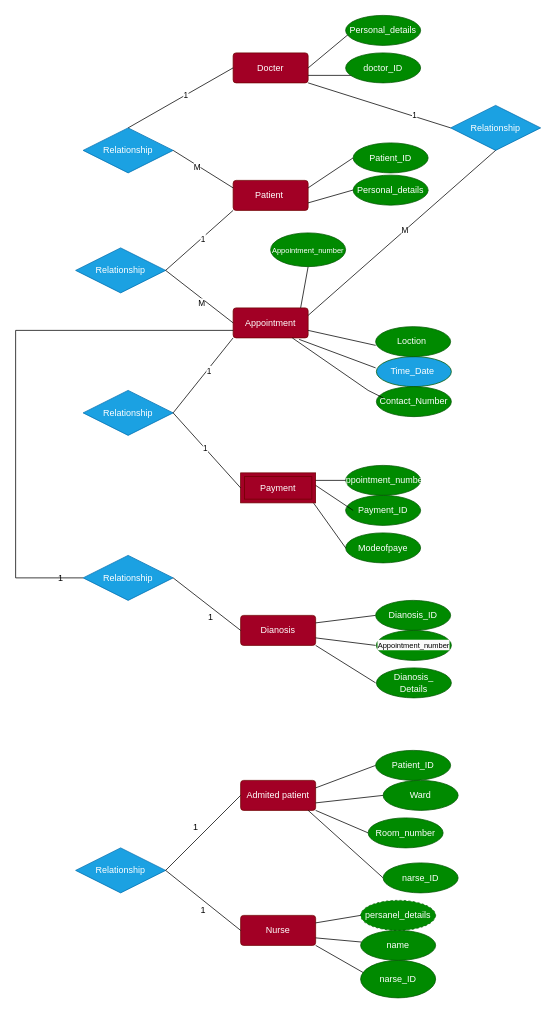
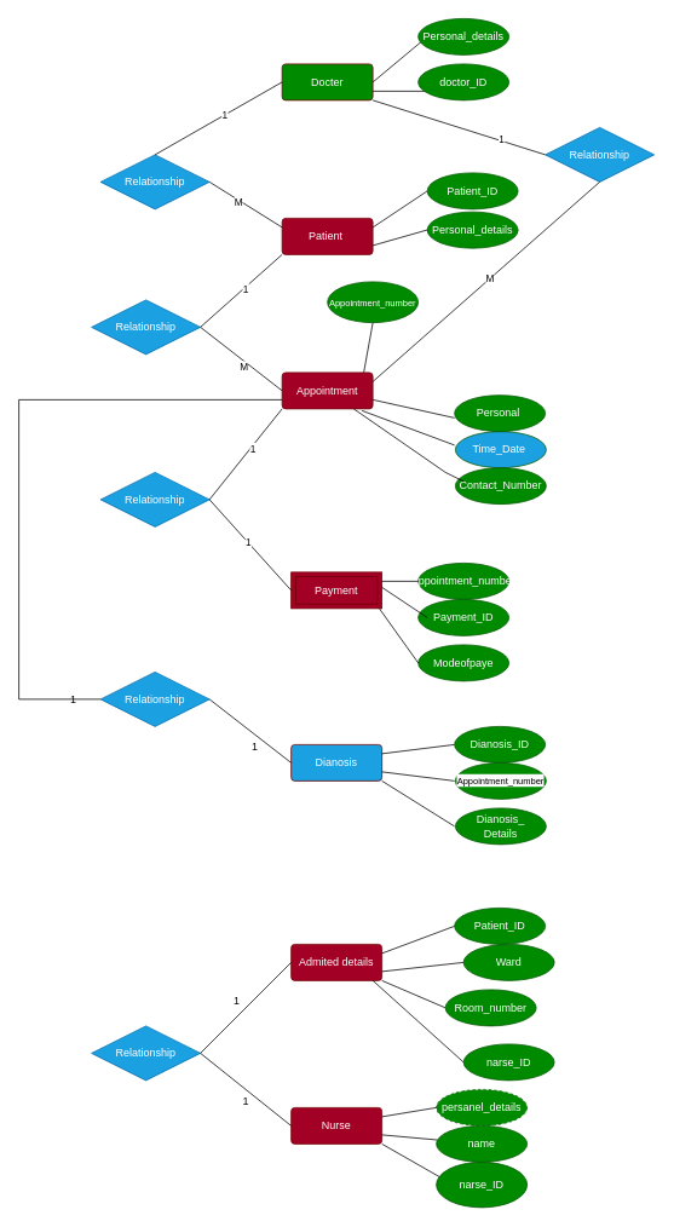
- <mxCell id="2" value="Docter" style="rounded=1;arcSize=10;whiteSpace=wrap;html=1;align=center;fillColor=#a20025;fontColor=#ffffff;strokeColor=#6F0000;" vertex="1" parent="1"><mxGeometry x="310" y="70" width="100" height="40" as="geometry" /></mxCell>
+ <mxCell id="2" value="Docter" style="rounded=1;arcSize=10;whiteSpace=wrap;html=1;align=center;fillColor=#008a00;fontColor=#ffffff;strokeColor=#6F0000;" vertex="1" parent="1"><mxGeometry x="310" y="70" width="100" height="40" as="geometry" /></mxCell>
- <mxCell id="17" value="Loction&amp;nbsp;" style="ellipse;whiteSpace=wrap;html=1;align=center;fillColor=#008a00;fontColor=#ffffff;strokeColor=#005700;" vertex="1" parent="1"><mxGeometry x="500" y="435" width="100" height="40" as="geometry" /></mxCell>
+ <mxCell id="17" value="Personal&amp;nbsp;" style="ellipse;whiteSpace=wrap;html=1;align=center;fillColor=#008a00;fontColor=#ffffff;strokeColor=#005700;" vertex="1" parent="1"><mxGeometry x="500" y="435" width="100" height="40" as="geometry" /></mxCell>
- <mxCell id="27" value="Dianosis" style="rounded=1;arcSize=10;whiteSpace=wrap;html=1;align=center;fillColor=#a20025;fontColor=#ffffff;strokeColor=#6F0000;" vertex="1" parent="1"><mxGeometry x="320" y="820" width="100" height="40" as="geometry" /></mxCell>
+ <mxCell id="27" value="Dianosis" style="rounded=1;arcSize=10;whiteSpace=wrap;html=1;align=center;fillColor=#1ba1e2;fontColor=#ffffff;strokeColor=#6F0000;" vertex="1" parent="1"><mxGeometry x="320" y="820" width="100" height="40" as="geometry" /></mxCell>
- <mxCell id="28" value="Admited patient" style="rounded=1;arcSize=10;whiteSpace=wrap;html=1;align=center;fillColor=#a20025;fontColor=#ffffff;strokeColor=#6F0000;" vertex="1" parent="1"><mxGeometry x="320" y="1040" width="100" height="40" as="geometry" /></mxCell>
+ <mxCell id="28" value="Admited details" style="rounded=1;arcSize=10;whiteSpace=wrap;html=1;align=center;fillColor=#a20025;fontColor=#ffffff;strokeColor=#6F0000;" vertex="1" parent="1"><mxGeometry x="320" y="1040" width="100" height="40" as="geometry" /></mxCell>
